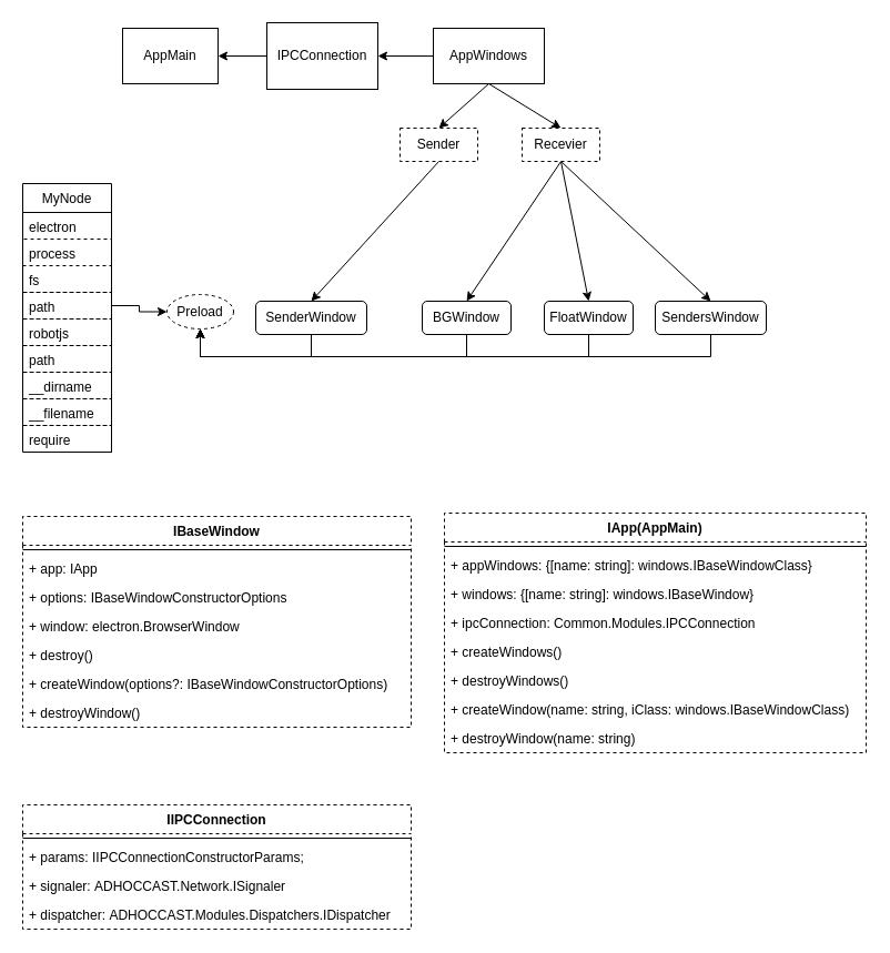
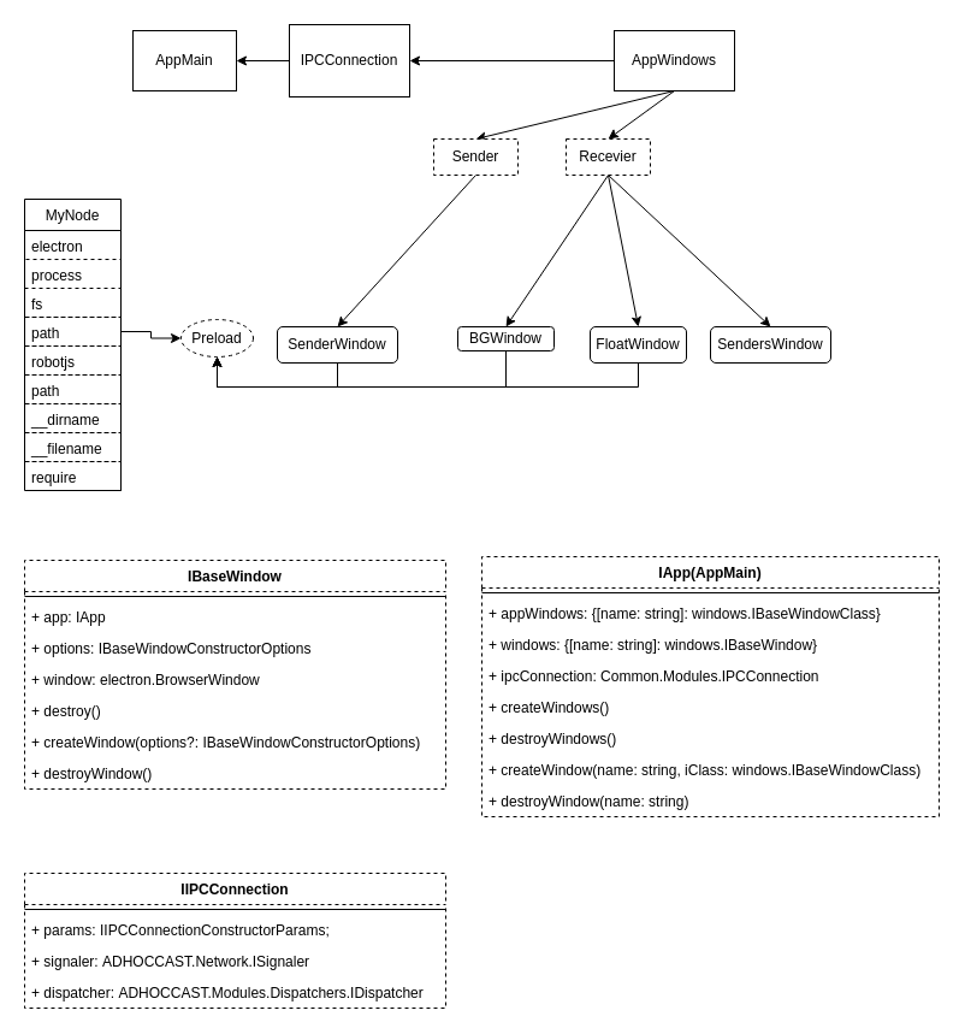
- <mxCell id="6" value="AppWindows" style="rounded=0;whiteSpace=wrap;html=1;" parent="1" vertex="1"><mxGeometry x="390" y="25" width="100" height="50" as="geometry" /></mxCell>
+ <mxCell id="6" value="AppWindows" style="rounded=0;whiteSpace=wrap;html=1;" parent="1" vertex="1"><mxGeometry x="510" y="25" width="100" height="50" as="geometry" /></mxCell>
- <mxCell id="14" value="BGWindow" style="rounded=1;whiteSpace=wrap;html=1;" parent="1" vertex="1"><mxGeometry x="380" y="271" width="80" height="30" as="geometry" /></mxCell>
+ <mxCell id="14" value="BGWindow" style="rounded=1;whiteSpace=wrap;html=1;" parent="1" vertex="1"><mxGeometry x="380" y="271" width="80" height="20" as="geometry" /></mxCell>
- <mxCell id="17" style="edgeStyle=orthogonalEdgeStyle;rounded=0;orthogonalLoop=1;jettySize=auto;html=1;exitX=0.5;exitY=1;exitDx=0;exitDy=0;startArrow=none;startFill=0;entryX=0.5;entryY=1;entryDx=0;entryDy=0;" parent="1" source="18" target="23" edge="1"><mxGeometry relative="1" as="geometry"><mxPoint x="120" y="321" as="targetPoint" /><Array as="points"><mxPoint x="640" y="321" /><mxPoint x="180" y="321" /></Array></mxGeometry></mxCell>
